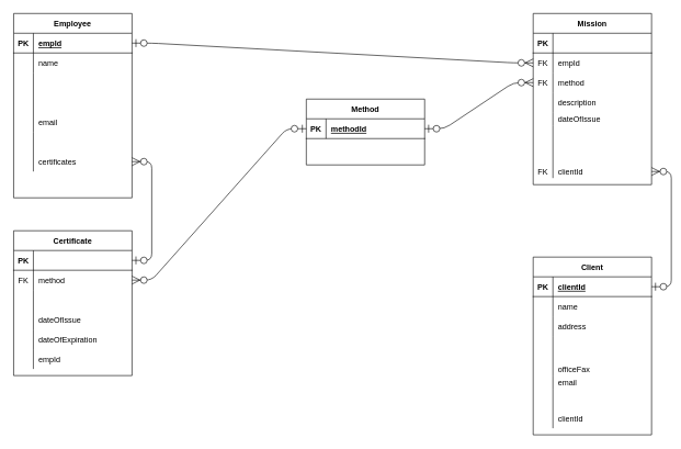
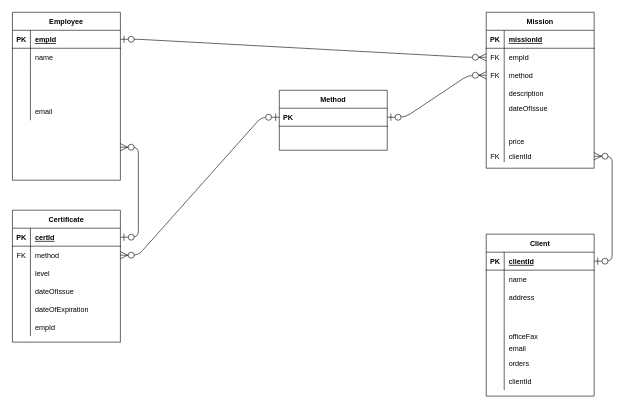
+ <mxCell id="45" value="missionId" style="shape=partialRectangle;connectable=0;fillColor=none;top=0;left=0;bottom=0;right=0;align=left;spacingLeft=6;fontStyle=5;overflow=hidden;" vertex="1" parent="43"><mxGeometry x="30" width="150" height="30" as="geometry" /></mxCell>
- <mxCell id="93" value="methodId" style="shape=partialRectangle;connectable=0;fillColor=none;top=0;left=0;bottom=0;right=0;align=left;spacingLeft=6;fontStyle=5;overflow=hidden;" vertex="1" parent="91"><mxGeometry x="30" width="150" height="30" as="geometry" /></mxCell>
+ <mxCell id="62" value="price" style="shape=partialRectangle;connectable=0;fillColor=none;top=0;left=0;bottom=0;right=0;align=left;spacingLeft=6;overflow=hidden;" vertex="1" parent="60"><mxGeometry x="30" width="150" height="30" as="geometry" /></mxCell>
- <mxCell id="20" value="certificates" style="shape=partialRectangle;connectable=0;fillColor=none;top=0;left=0;bottom=0;right=0;align=left;spacingLeft=6;overflow=hidden;" vertex="1" parent="18"><mxGeometry x="30" width="150" height="30" as="geometry" /></mxCell>
+ <mxCell id="26" value="certId" style="shape=partialRectangle;connectable=0;fillColor=none;top=0;left=0;bottom=0;right=0;align=left;spacingLeft=6;fontStyle=5;overflow=hidden;" vertex="1" parent="24"><mxGeometry x="30" width="150" height="30" as="geometry" /></mxCell>
+ <mxCell id="32" value="level" style="shape=partialRectangle;connectable=0;fillColor=none;top=0;left=0;bottom=0;right=0;align=left;spacingLeft=6;overflow=hidden;" vertex="1" parent="30"><mxGeometry x="30" width="150" height="30" as="geometry" /></mxCell>
+ <mxCell id="86" value="orders" style="shape=partialRectangle;connectable=0;fillColor=none;top=0;left=0;bottom=0;right=0;align=left;spacingLeft=6;overflow=hidden;" vertex="1" parent="84"><mxGeometry x="30" width="150" height="30" as="geometry" /></mxCell>
